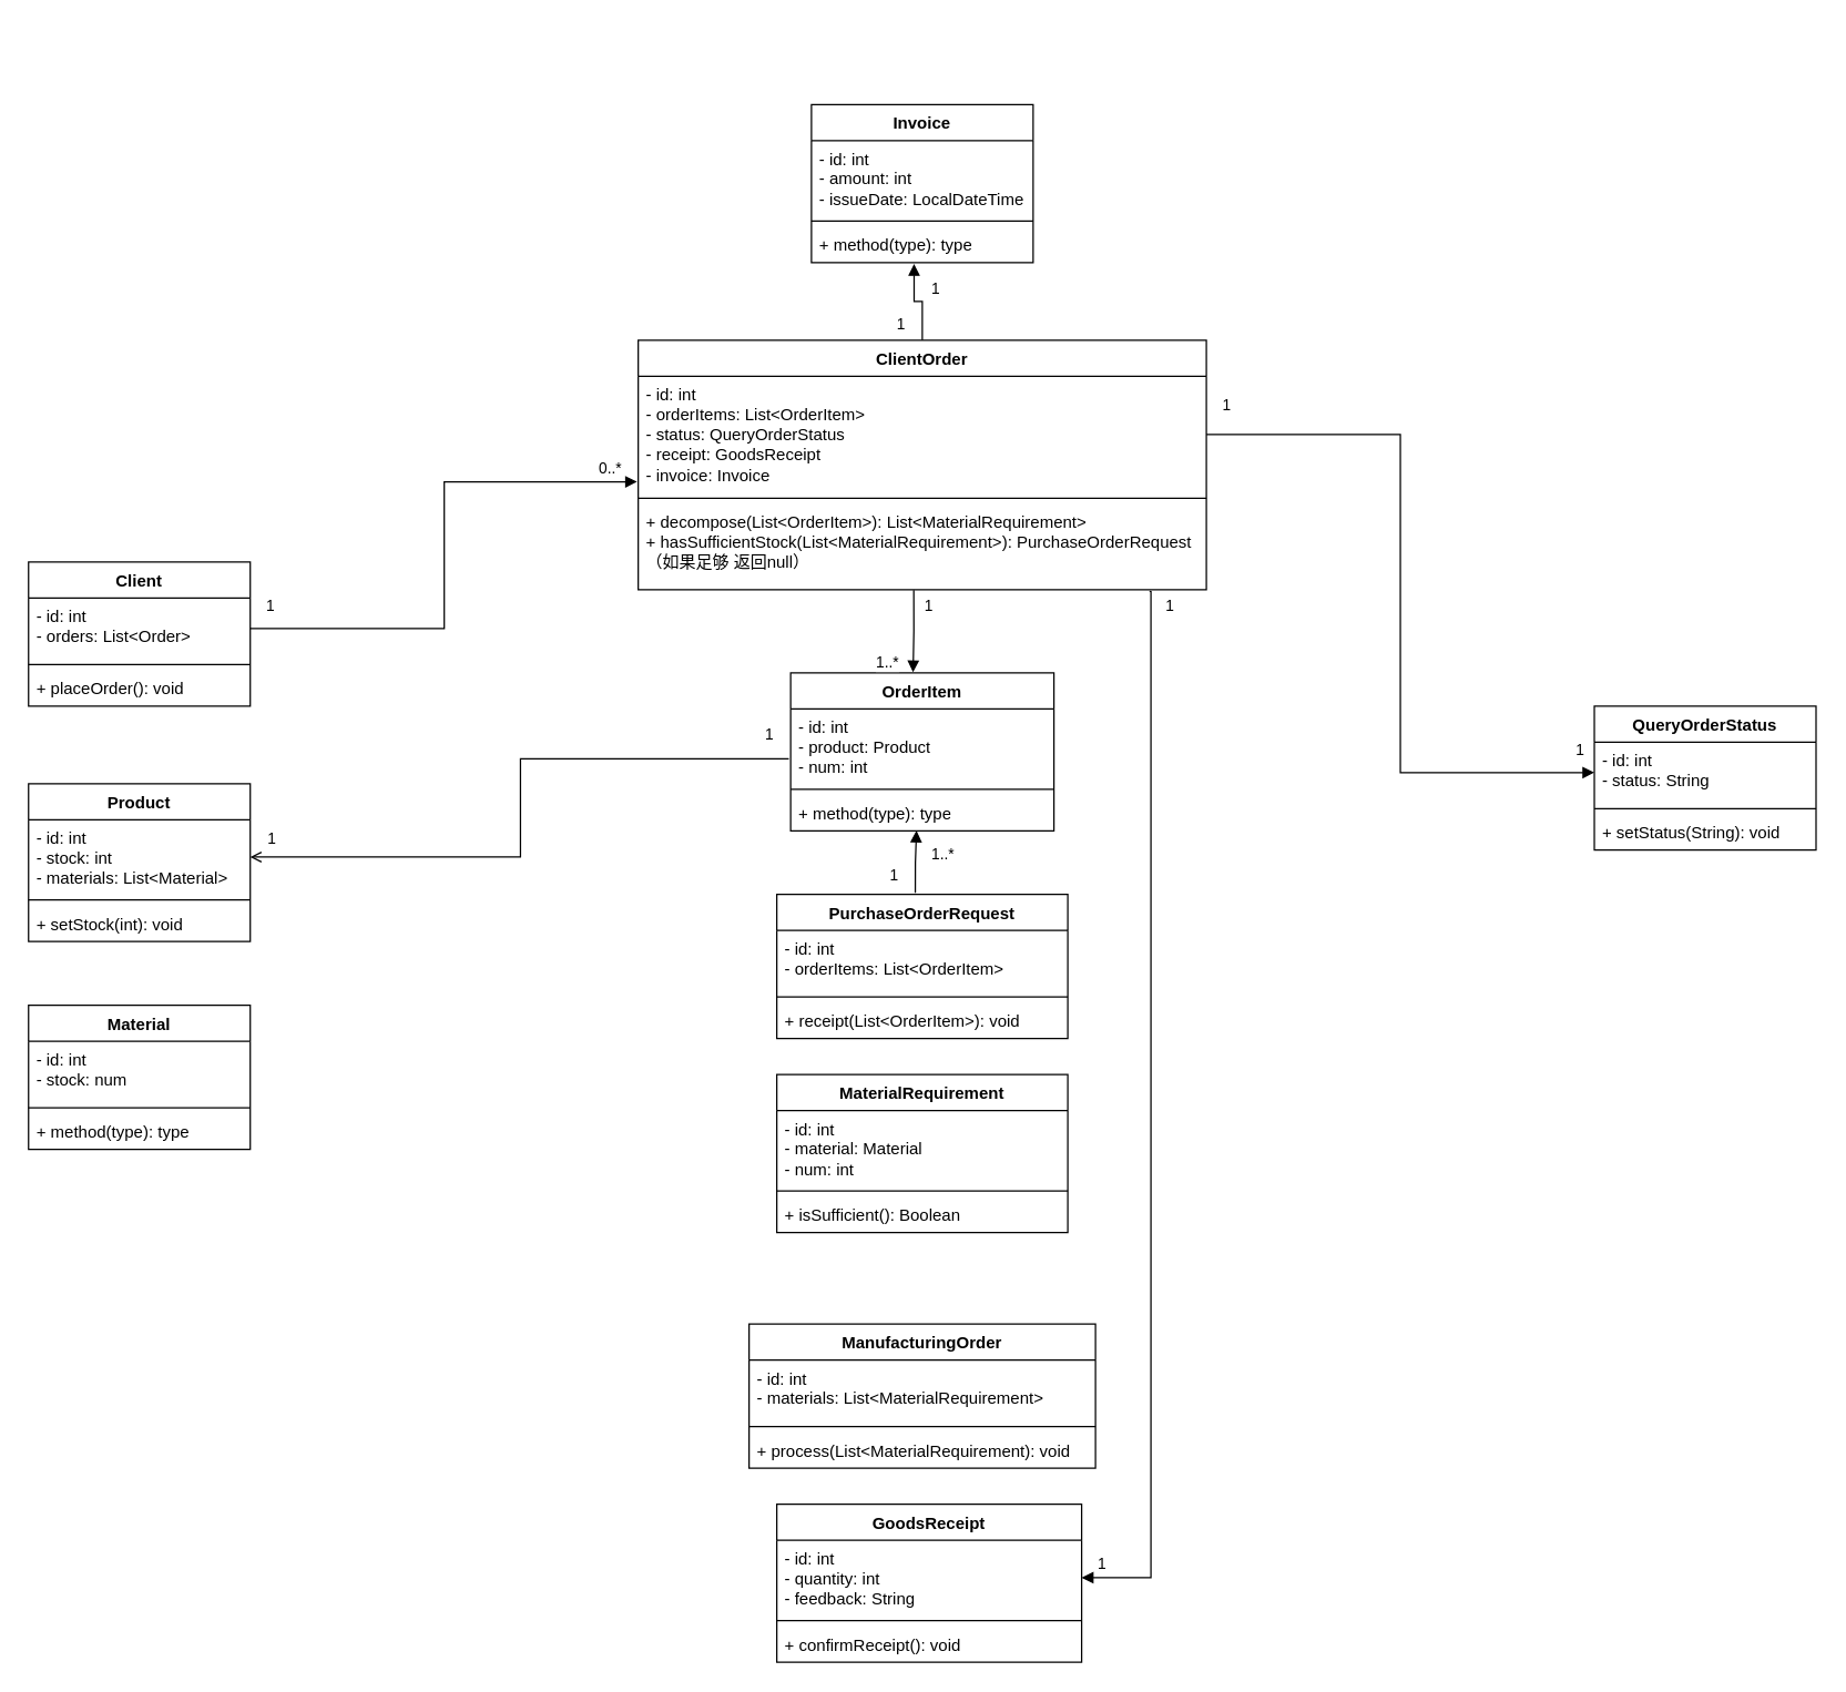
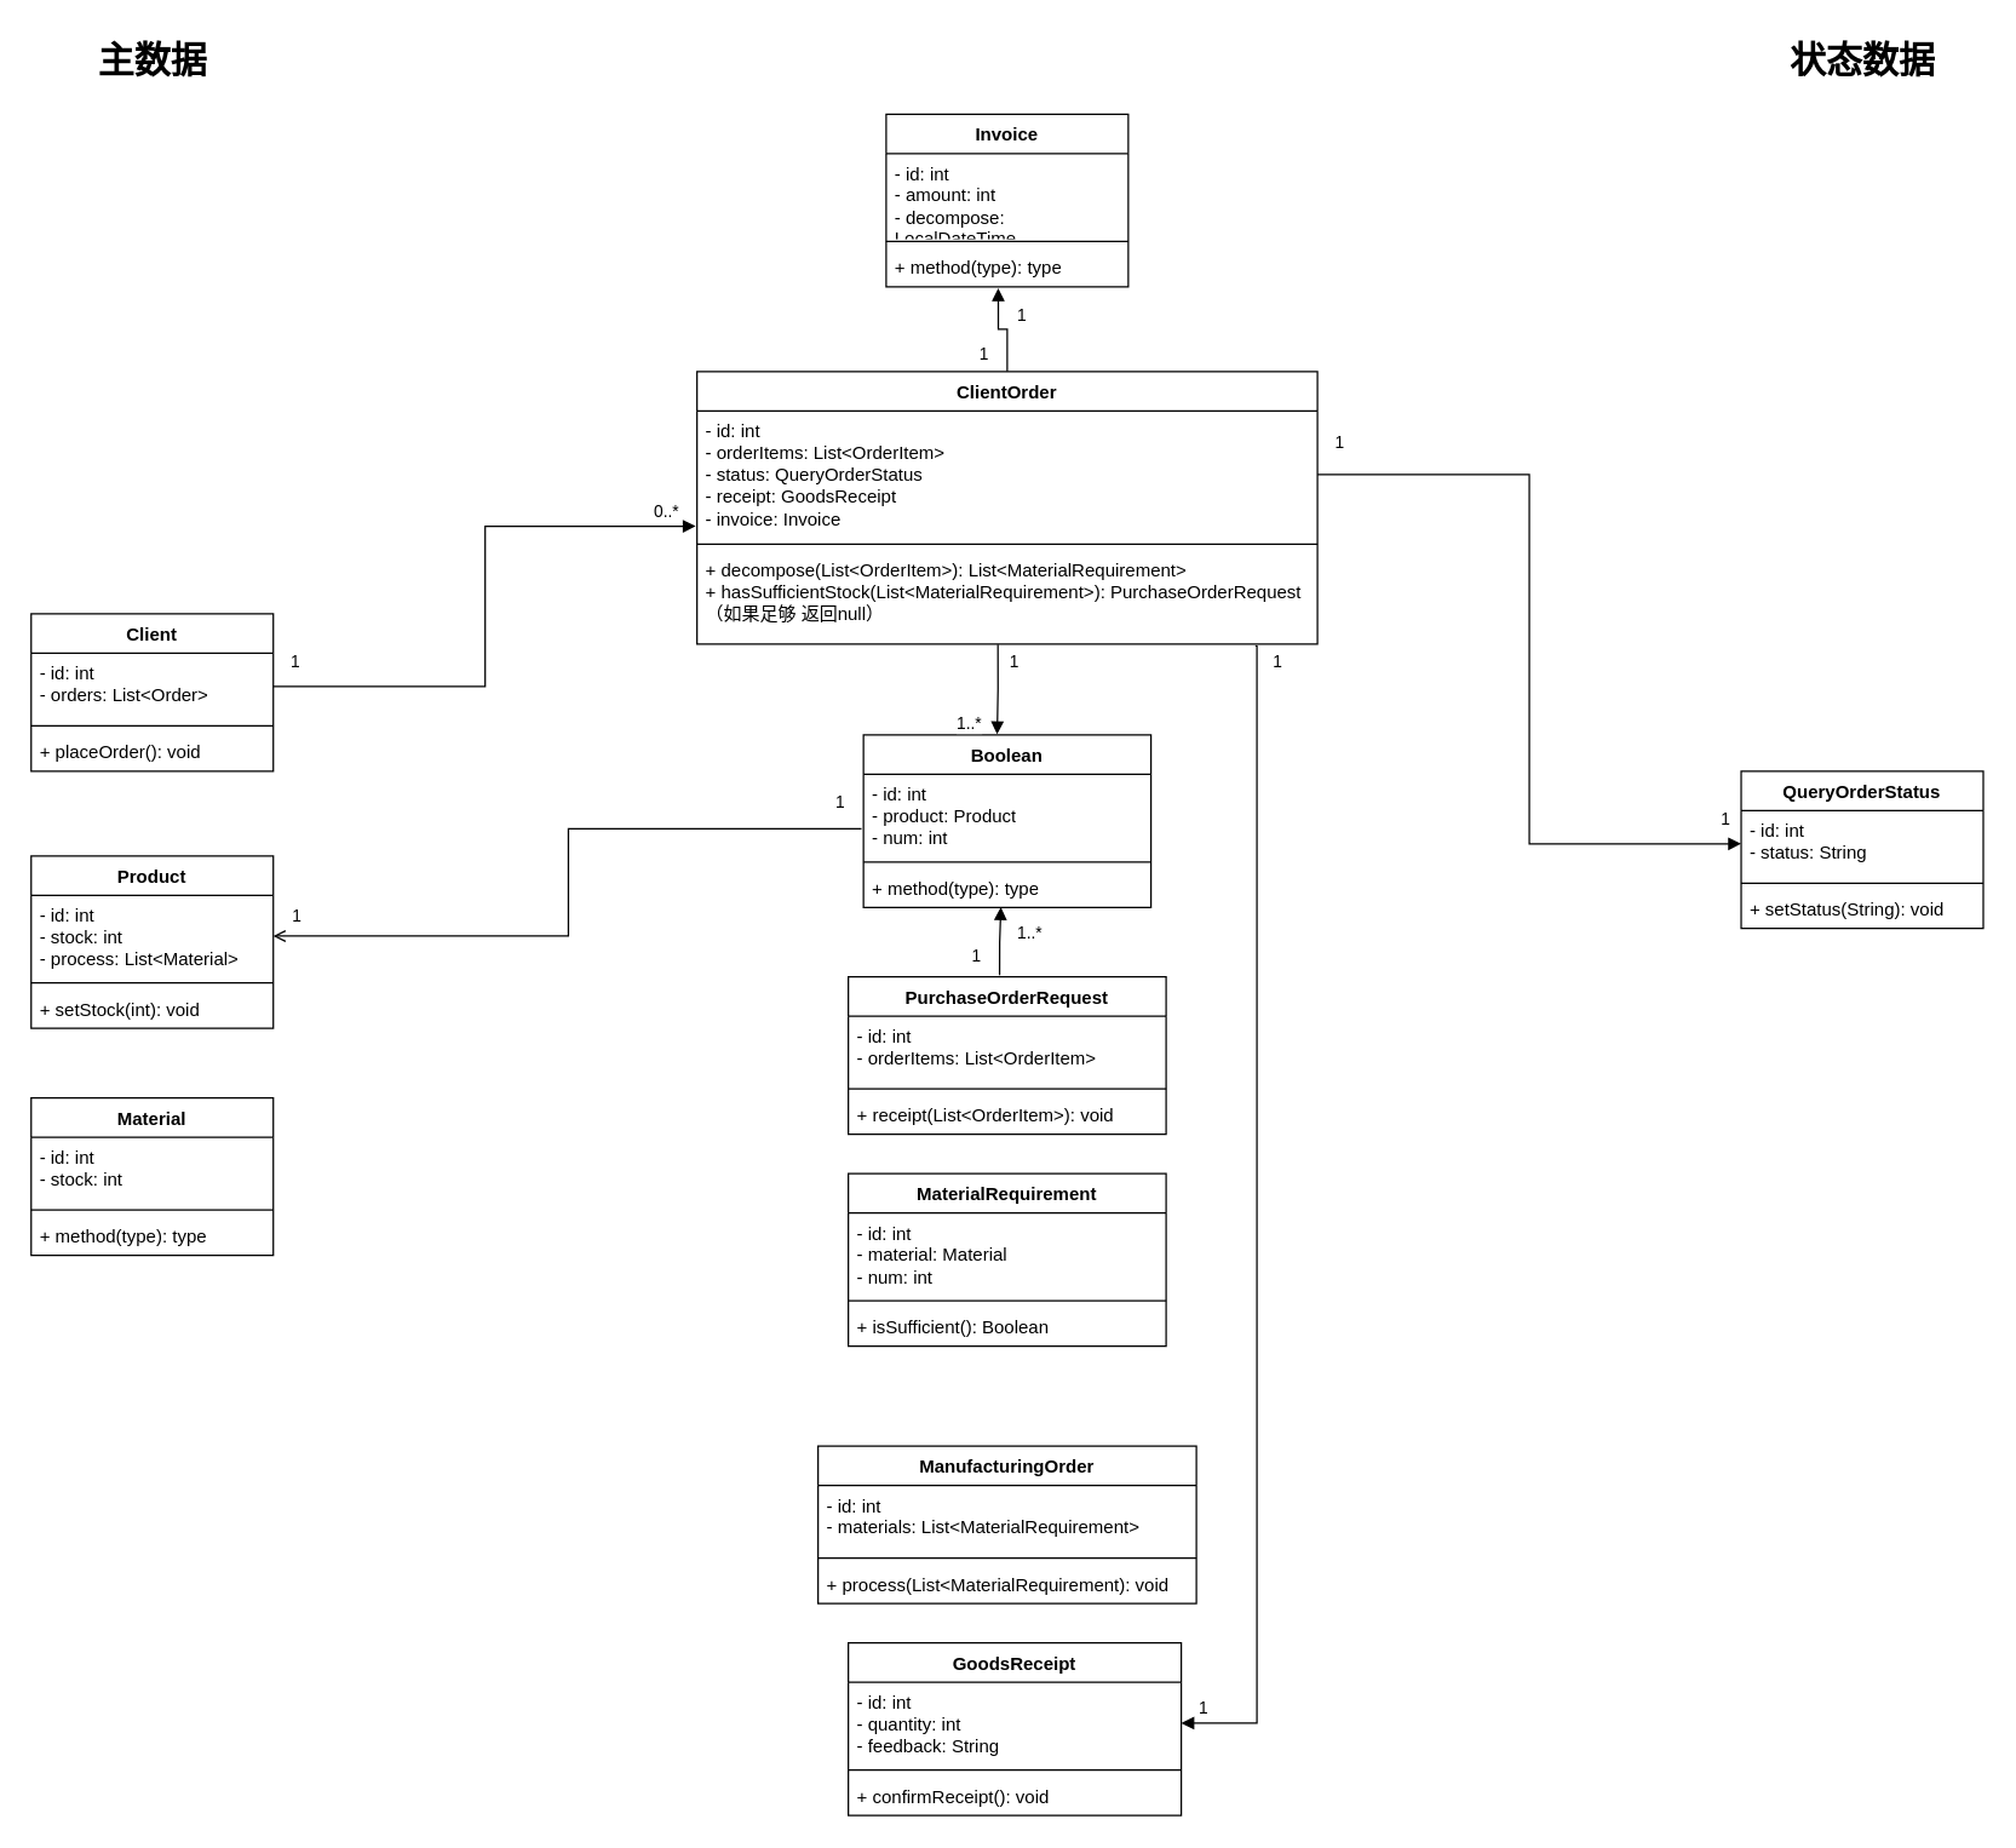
+ <mxCell id="60" value="&lt;font style=&quot;font-size: 24px;&quot;&gt;&lt;b&gt;主数据&lt;/b&gt;&lt;/font&gt;" style="text;html=1;align=center;verticalAlign=middle;resizable=0;points=[];autosize=1;strokeColor=none;fillColor=none;" parent="1" vertex="1"><mxGeometry x="50" y="20" width="100" height="40" as="geometry" /></mxCell>
+ <mxCell id="61" value="&lt;font style=&quot;font-size: 24px;&quot;&gt;&lt;b&gt;状态数据&lt;/b&gt;&lt;/font&gt;" style="text;html=1;align=center;verticalAlign=middle;resizable=0;points=[];autosize=1;strokeColor=none;fillColor=none;" parent="1" vertex="1"><mxGeometry x="1170" y="20" width="120" height="40" as="geometry" /></mxCell>
- <mxCell id="31" value="- id: int&lt;div&gt;- amount: int&lt;/div&gt;&lt;div&gt;- issueDate: LocalDateTime&lt;/div&gt;" style="text;strokeColor=none;fillColor=none;align=left;verticalAlign=top;spacingLeft=4;spacingRight=4;overflow=hidden;rotatable=0;points=[[0,0.5],[1,0.5]];portConstraint=eastwest;whiteSpace=wrap;html=1;" parent="30" vertex="1"><mxGeometry y="26" width="160" height="54" as="geometry" /></mxCell>
+ <mxCell id="31" value="- id: int&lt;div&gt;- amount: int&lt;/div&gt;&lt;div&gt;- decompose: LocalDateTime&lt;/div&gt;" style="text;strokeColor=none;fillColor=none;align=left;verticalAlign=top;spacingLeft=4;spacingRight=4;overflow=hidden;rotatable=0;points=[[0,0.5],[1,0.5]];portConstraint=eastwest;whiteSpace=wrap;html=1;" parent="30" vertex="1"><mxGeometry y="26" width="160" height="54" as="geometry" /></mxCell>
- <mxCell id="34" value="OrderItem" style="swimlane;fontStyle=1;align=center;verticalAlign=top;childLayout=stackLayout;horizontal=1;startSize=26;horizontalStack=0;resizeParent=1;resizeParentMax=0;resizeLast=0;collapsible=1;marginBottom=0;whiteSpace=wrap;html=1;" parent="1" vertex="1"><mxGeometry x="570" y="485" width="190" height="114" as="geometry" /></mxCell>
+ <mxCell id="34" value="Boolean" style="swimlane;fontStyle=1;align=center;verticalAlign=top;childLayout=stackLayout;horizontal=1;startSize=26;horizontalStack=0;resizeParent=1;resizeParentMax=0;resizeLast=0;collapsible=1;marginBottom=0;whiteSpace=wrap;html=1;" parent="1" vertex="1"><mxGeometry x="570" y="485" width="190" height="114" as="geometry" /></mxCell>
- <mxCell id="43" value="- id: int&lt;div&gt;- stock: int&lt;/div&gt;&lt;div&gt;- materials: List&amp;lt;Material&amp;gt;&lt;/div&gt;" style="text;strokeColor=none;fillColor=none;align=left;verticalAlign=top;spacingLeft=4;spacingRight=4;overflow=hidden;rotatable=0;points=[[0,0.5],[1,0.5]];portConstraint=eastwest;whiteSpace=wrap;html=1;" parent="42" vertex="1"><mxGeometry y="26" width="160" height="54" as="geometry" /></mxCell>
+ <mxCell id="43" value="- id: int&lt;div&gt;- stock: int&lt;/div&gt;&lt;div&gt;- process: List&amp;lt;Material&amp;gt;&lt;/div&gt;" style="text;strokeColor=none;fillColor=none;align=left;verticalAlign=top;spacingLeft=4;spacingRight=4;overflow=hidden;rotatable=0;points=[[0,0.5],[1,0.5]];portConstraint=eastwest;whiteSpace=wrap;html=1;" parent="42" vertex="1"><mxGeometry y="26" width="160" height="54" as="geometry" /></mxCell>
- <mxCell id="11" value="- id: int&lt;div&gt;- stock: num&lt;/div&gt;" style="text;strokeColor=none;fillColor=none;align=left;verticalAlign=top;spacingLeft=4;spacingRight=4;overflow=hidden;rotatable=0;points=[[0,0.5],[1,0.5]];portConstraint=eastwest;whiteSpace=wrap;html=1;" parent="10" vertex="1"><mxGeometry y="26" width="160" height="44" as="geometry" /></mxCell>
+ <mxCell id="11" value="- id: int&lt;div&gt;- stock: int&lt;/div&gt;" style="text;strokeColor=none;fillColor=none;align=left;verticalAlign=top;spacingLeft=4;spacingRight=4;overflow=hidden;rotatable=0;points=[[0,0.5],[1,0.5]];portConstraint=eastwest;whiteSpace=wrap;html=1;" parent="10" vertex="1"><mxGeometry y="26" width="160" height="44" as="geometry" /></mxCell>
